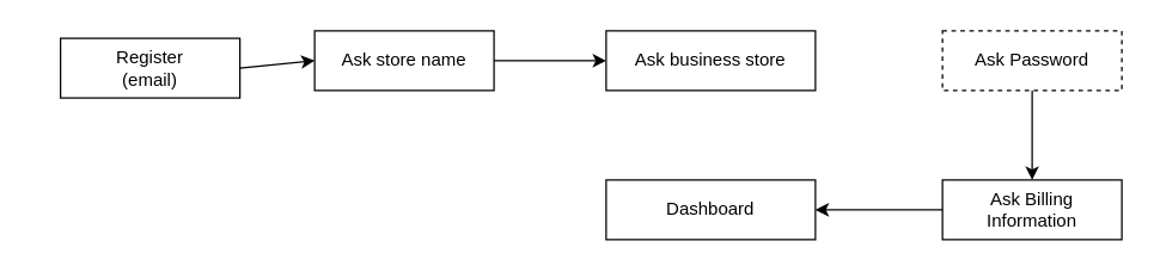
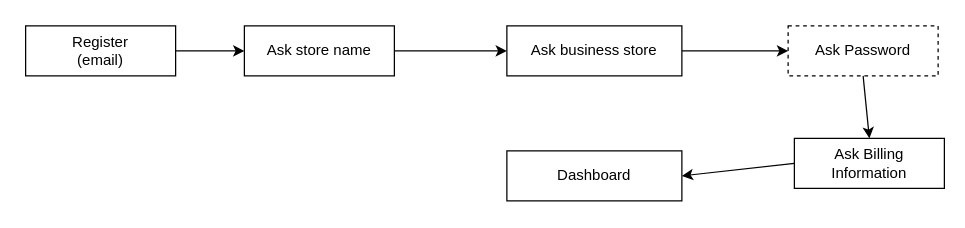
- <mxCell id="3" value="Ask store name" style="rounded=0;whiteSpace=wrap;html=1;" vertex="1" parent="1"><mxGeometry x="210" y="20" width="120" height="40" as="geometry" /></mxCell>
+ <mxCell id="3" value="Ask store name" style="rounded=0;whiteSpace=wrap;html=1;" vertex="1" parent="1"><mxGeometry x="195" y="20" width="120" height="40" as="geometry" /></mxCell>
+ <mxCell id="10" value="" style="endArrow=classic;html=1;rounded=0;exitX=1;exitY=0.5;exitDx=0;exitDy=0;entryX=0;entryY=0.5;entryDx=0;entryDy=0;" edge="1" parent="1" source="4" target="5"><mxGeometry width="50" height="50" relative="1" as="geometry"><mxPoint x="380" y="380" as="sourcePoint" /><mxPoint x="430" y="330" as="targetPoint" /></mxGeometry></mxCell>
- <mxCell id="2" value="Register&lt;br&gt;(email)" style="rounded=0;whiteSpace=wrap;html=1;" vertex="1" parent="1"><mxGeometry x="40" y="25" width="120" height="40" as="geometry" /></mxCell>
+ <mxCell id="2" value="Register&lt;br&gt;(email)" style="rounded=0;whiteSpace=wrap;html=1;" vertex="1" parent="1"><mxGeometry x="20" y="20" width="120" height="40" as="geometry" /></mxCell>
- <mxCell id="6" value="Ask Billing Information" style="rounded=0;whiteSpace=wrap;html=1;" vertex="1" parent="1"><mxGeometry x="630" y="120" width="120" height="40" as="geometry" /></mxCell>
+ <mxCell id="6" value="Ask Billing Information" style="rounded=0;whiteSpace=wrap;html=1;" vertex="1" parent="1"><mxGeometry x="635" y="110" width="120" height="40" as="geometry" /></mxCell>
